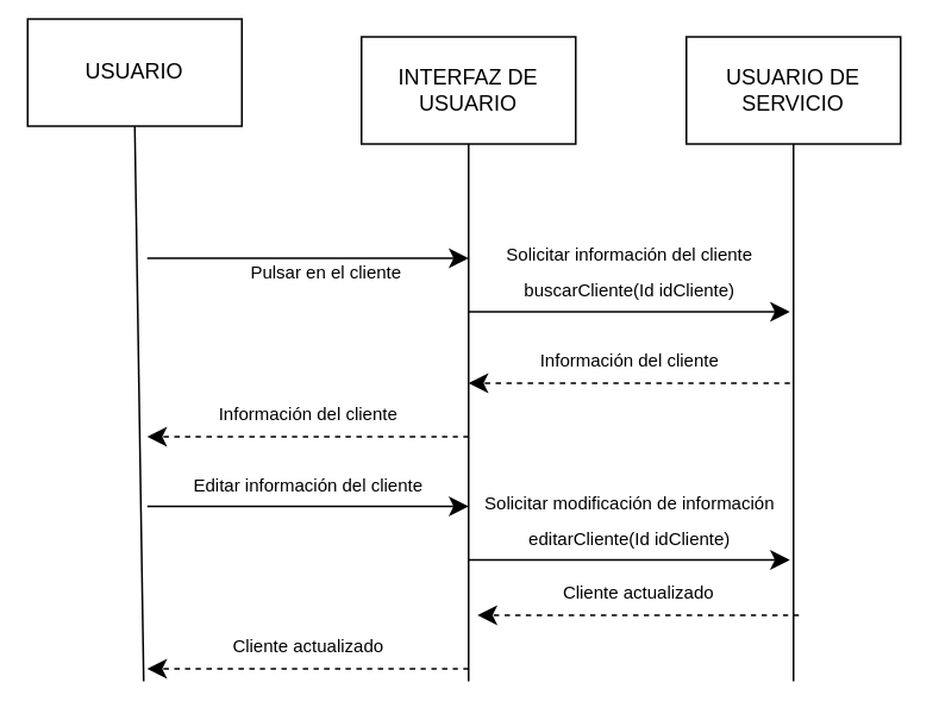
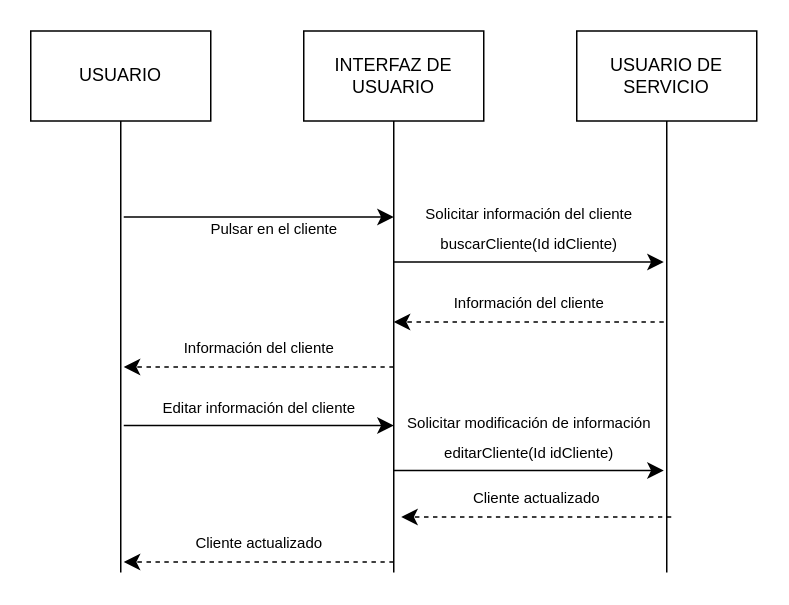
- <mxCell id="3" value="USUARIO" style="rounded=0;whiteSpace=wrap;html=1;" parent="1" vertex="1"><mxGeometry x="15" y="10" width="120" height="60" as="geometry" /></mxCell>
+ <mxCell id="3" value="USUARIO" style="rounded=0;whiteSpace=wrap;html=1;" parent="1" vertex="1"><mxGeometry x="20" y="20" width="120" height="60" as="geometry" /></mxCell>
